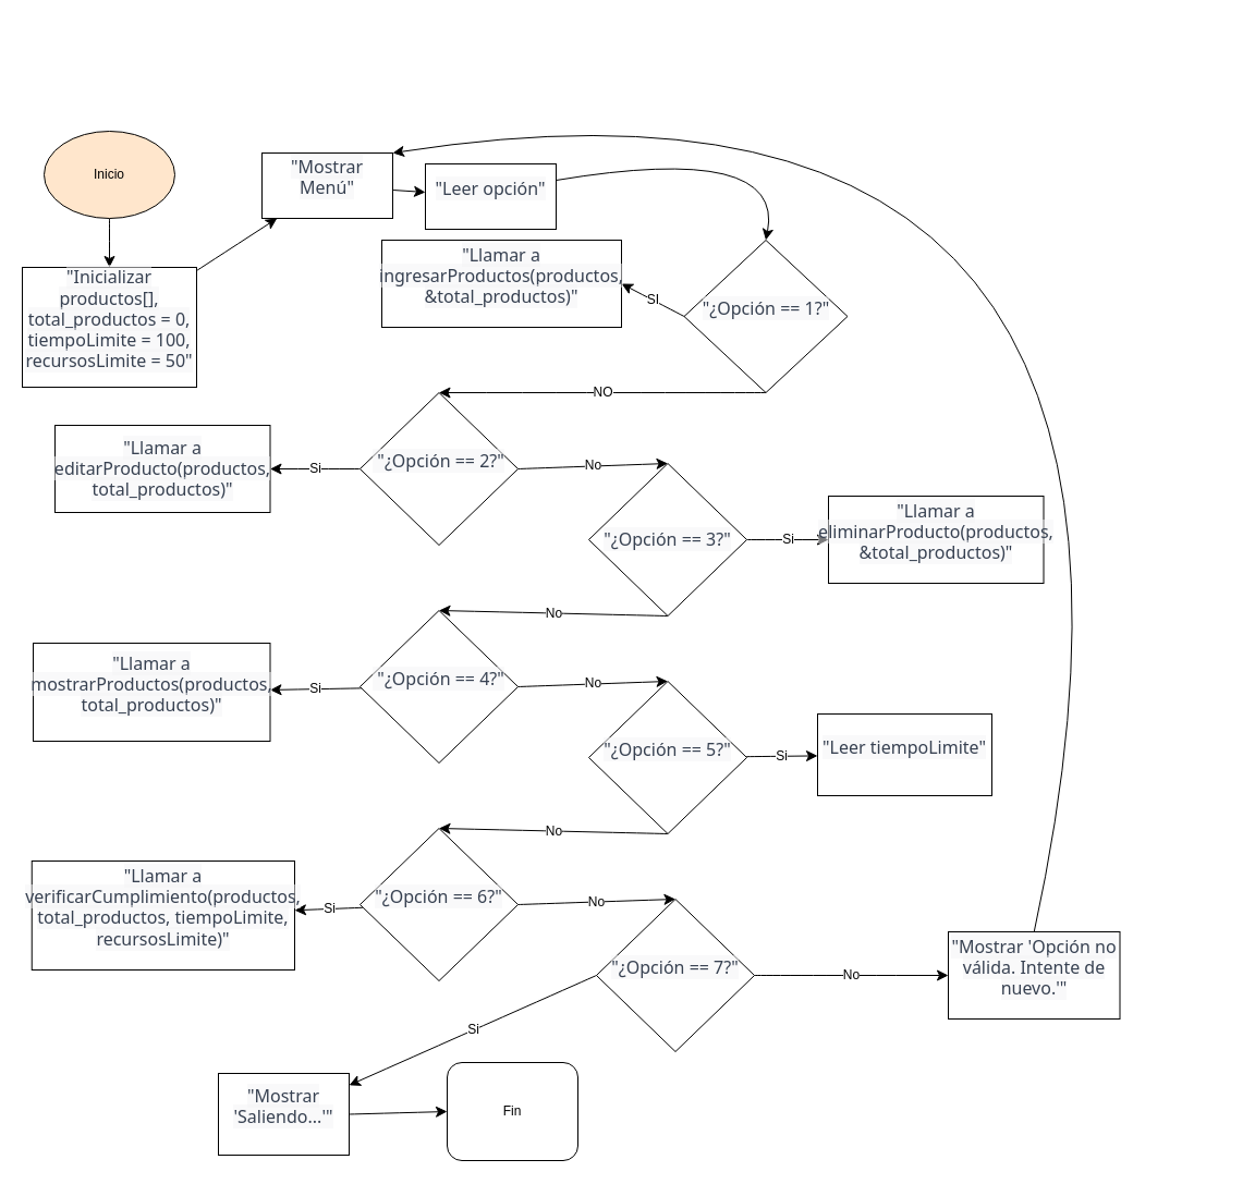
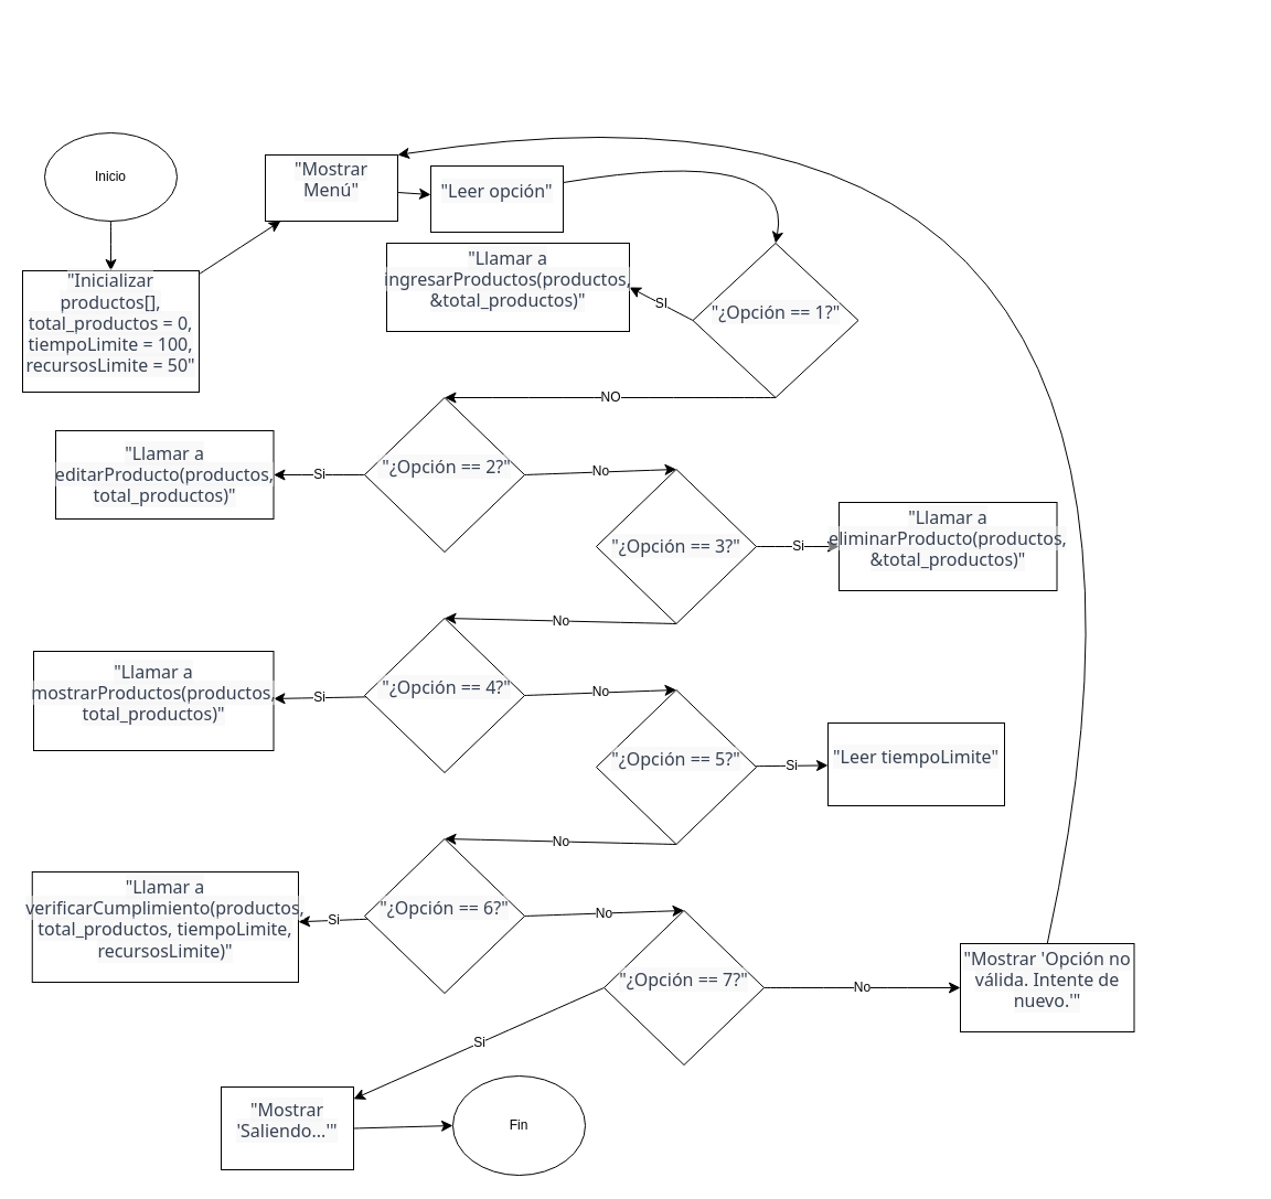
- <mxCell id="3" value="&lt;font style=&quot;vertical-align: inherit;&quot;&gt;&lt;font style=&quot;vertical-align: inherit;&quot;&gt;Inicio&lt;/font&gt;&lt;/font&gt;" style="ellipse;whiteSpace=wrap;html=1;fillColor=#ffe6cc;" vertex="1" parent="1"><mxGeometry x="40" y="120" width="120" height="80" as="geometry" /></mxCell>
+ <mxCell id="3" value="&lt;font style=&quot;vertical-align: inherit;&quot;&gt;&lt;font style=&quot;vertical-align: inherit;&quot;&gt;Inicio&lt;/font&gt;&lt;/font&gt;" style="ellipse;whiteSpace=wrap;html=1;" vertex="1" parent="1"><mxGeometry x="40" y="120" width="120" height="80" as="geometry" /></mxCell>
- <mxCell id="41" value="&lt;font style=&quot;vertical-align: inherit;&quot;&gt;&lt;font style=&quot;vertical-align: inherit;&quot;&gt;Fin&lt;/font&gt;&lt;/font&gt;" style="whiteSpace=wrap;html=1;rounded=1;" vertex="1" parent="1"><mxGeometry x="410" y="975" width="120" height="90" as="geometry" /></mxCell>
+ <mxCell id="41" value="&lt;font style=&quot;vertical-align: inherit;&quot;&gt;&lt;font style=&quot;vertical-align: inherit;&quot;&gt;Fin&lt;/font&gt;&lt;/font&gt;" style="ellipse;whiteSpace=wrap;html=1;" vertex="1" parent="1"><mxGeometry x="410" y="975" width="120" height="90" as="geometry" /></mxCell>
